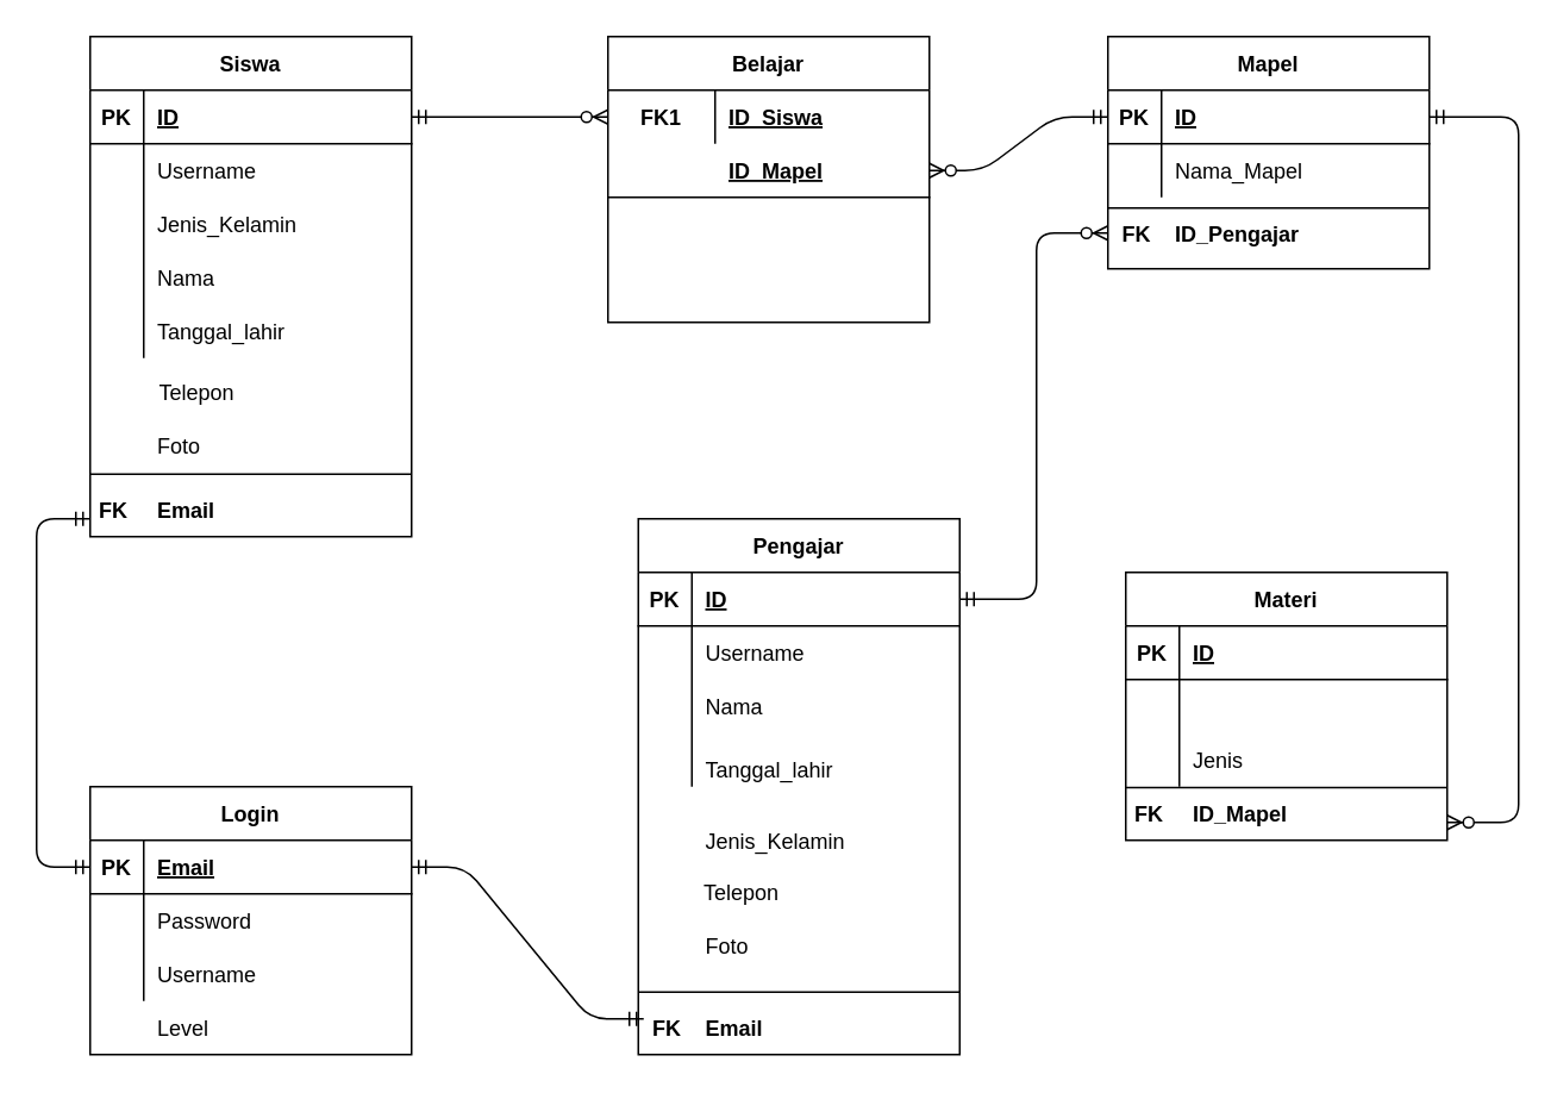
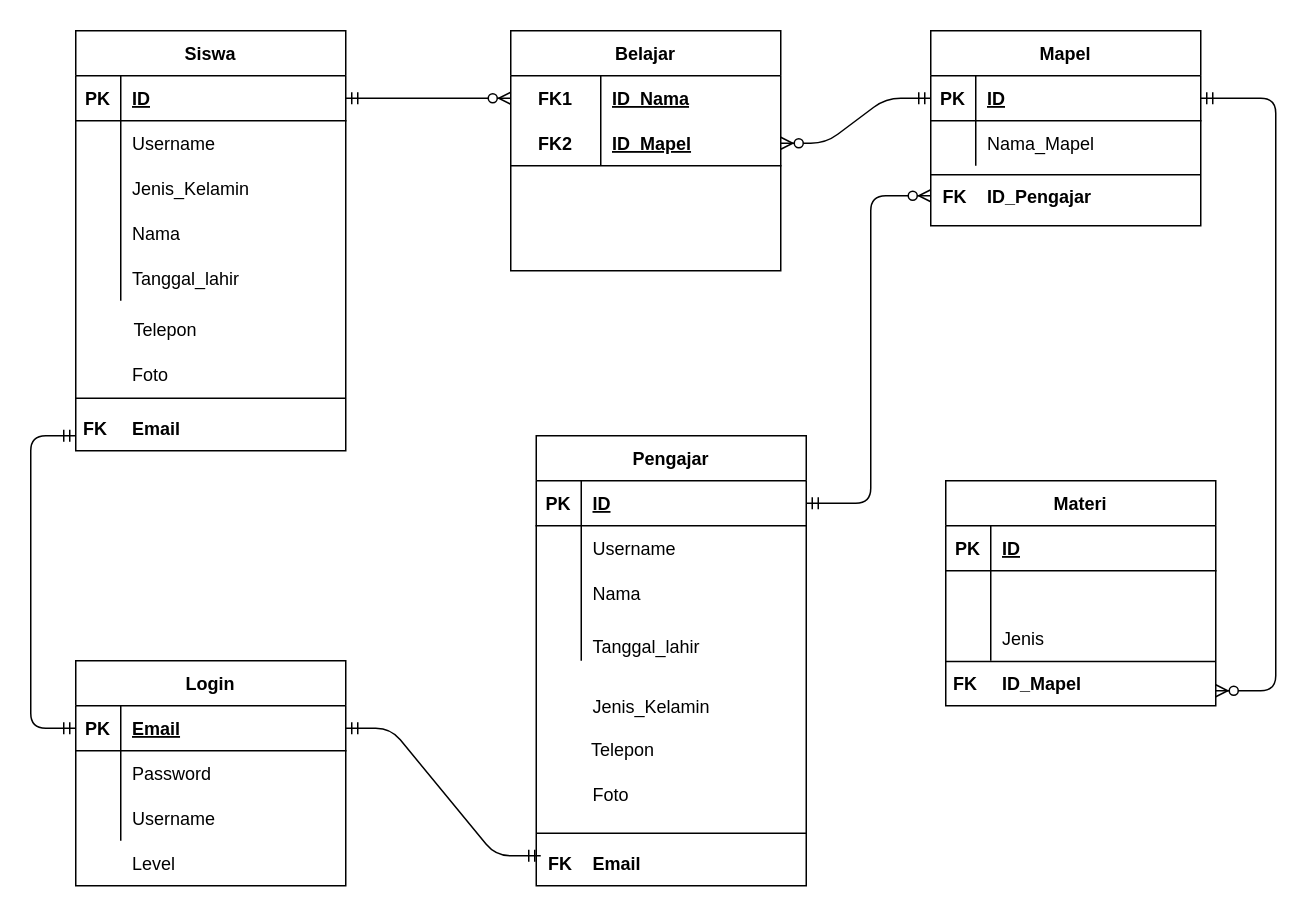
- <mxCell id="30" value="ID_Siswa" style="shape=partialRectangle;connectable=0;fillColor=none;top=0;left=0;bottom=0;right=0;align=left;spacingLeft=6;fontStyle=5;overflow=hidden;" parent="28" vertex="1"><mxGeometry x="60" width="120" height="30" as="geometry" /></mxCell>
+ <mxCell id="30" value="ID_Nama" style="shape=partialRectangle;connectable=0;fillColor=none;top=0;left=0;bottom=0;right=0;align=left;spacingLeft=6;fontStyle=5;overflow=hidden;" parent="28" vertex="1"><mxGeometry x="60" width="120" height="30" as="geometry" /></mxCell>
+ <mxCell id="32" value="FK2" style="shape=partialRectangle;connectable=0;fillColor=none;top=0;left=0;bottom=0;right=0;fontStyle=1;overflow=hidden;" parent="31" vertex="1"><mxGeometry width="60" height="30" as="geometry" /></mxCell>
